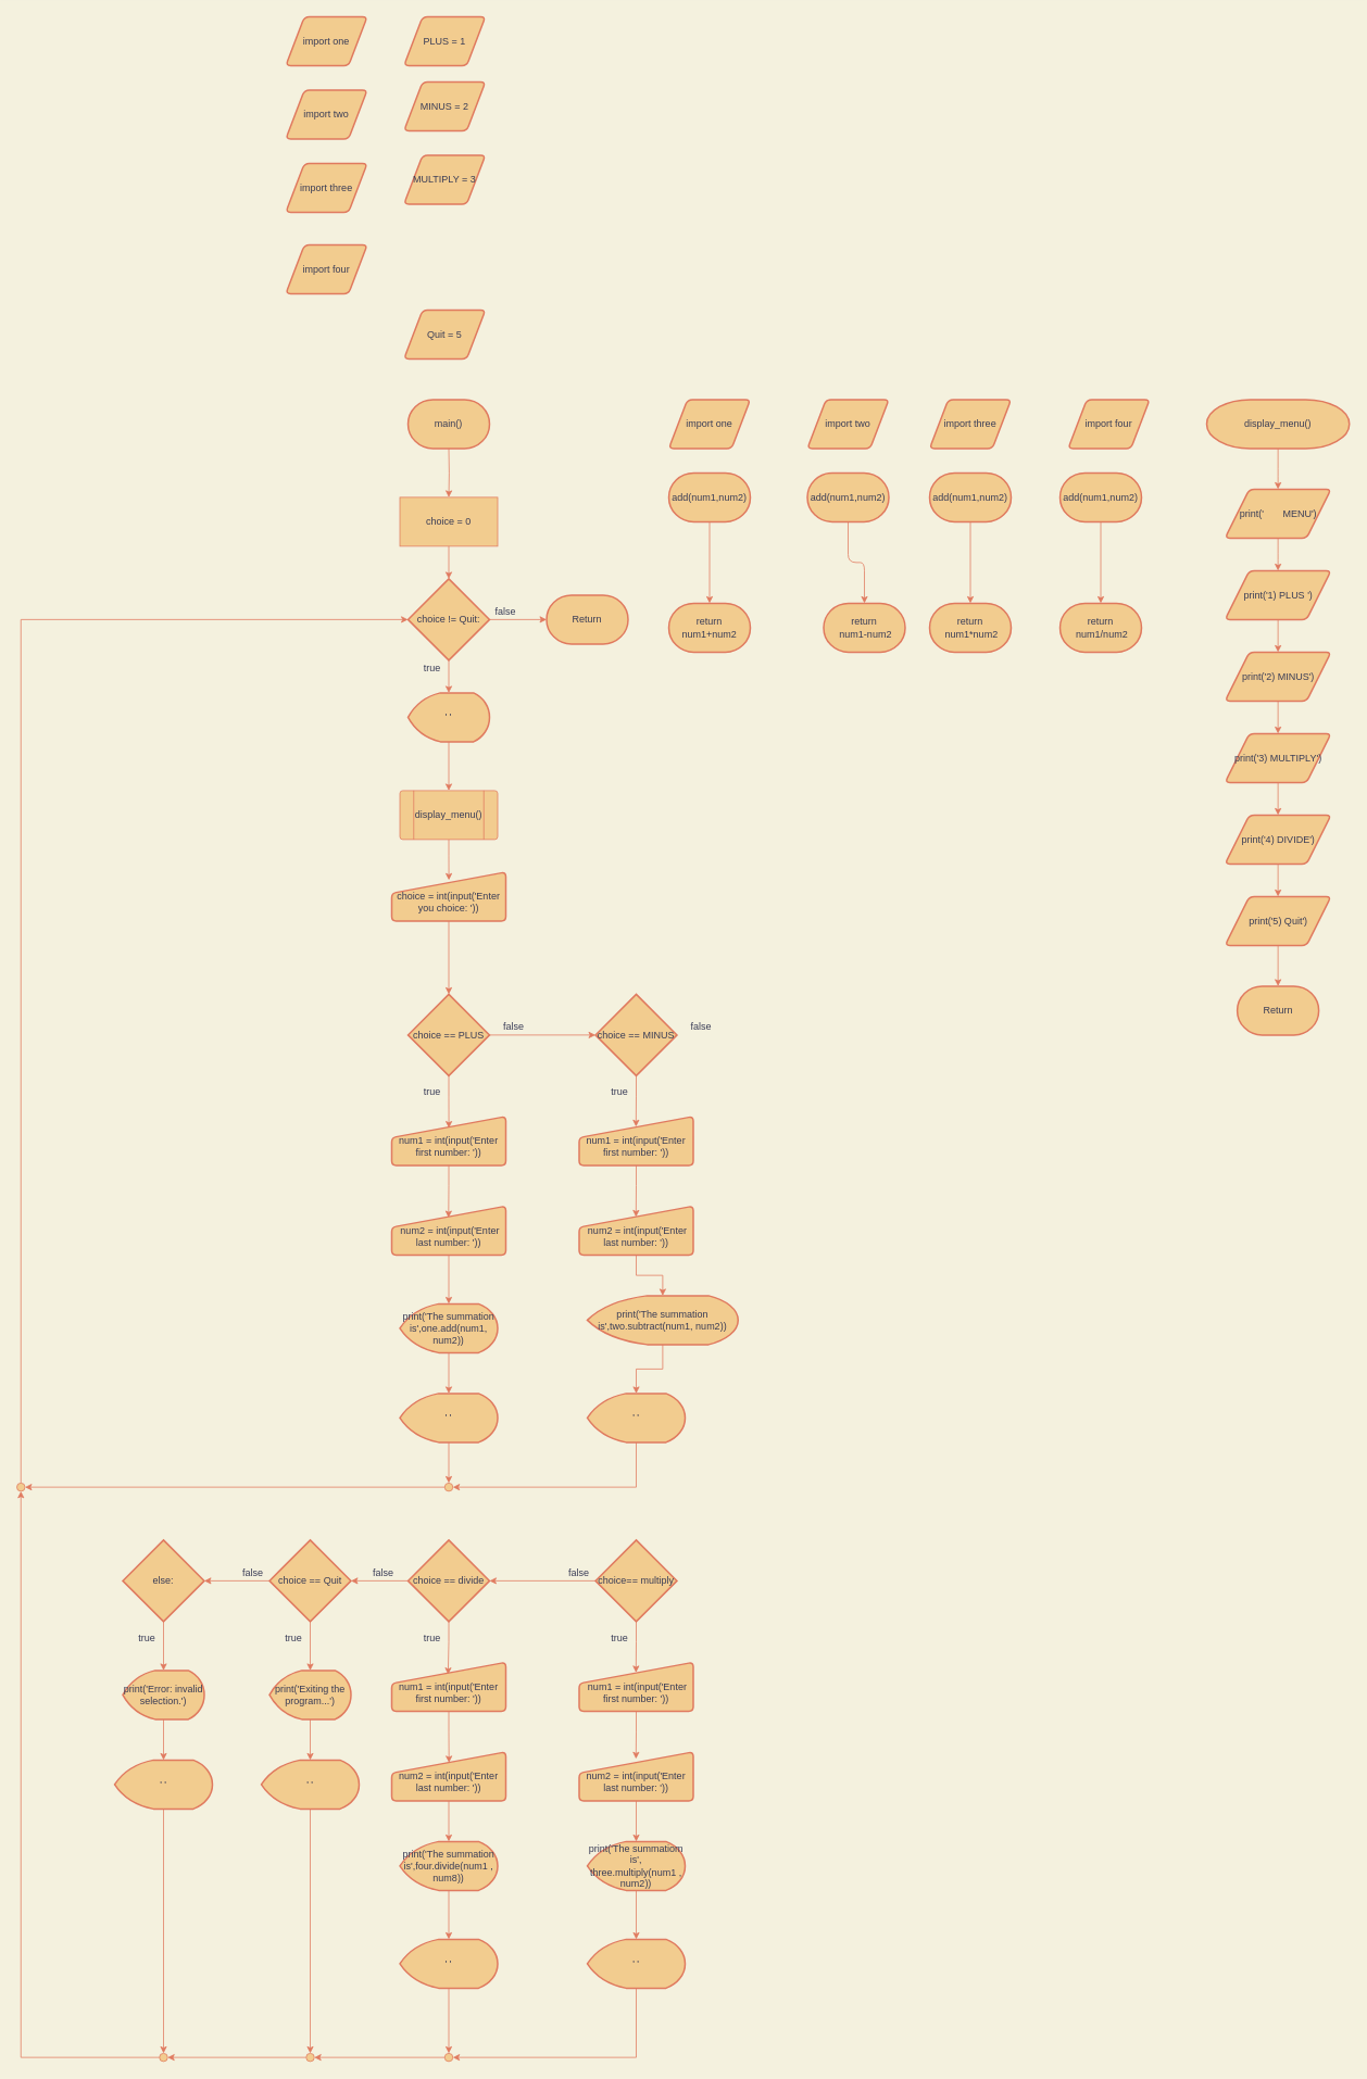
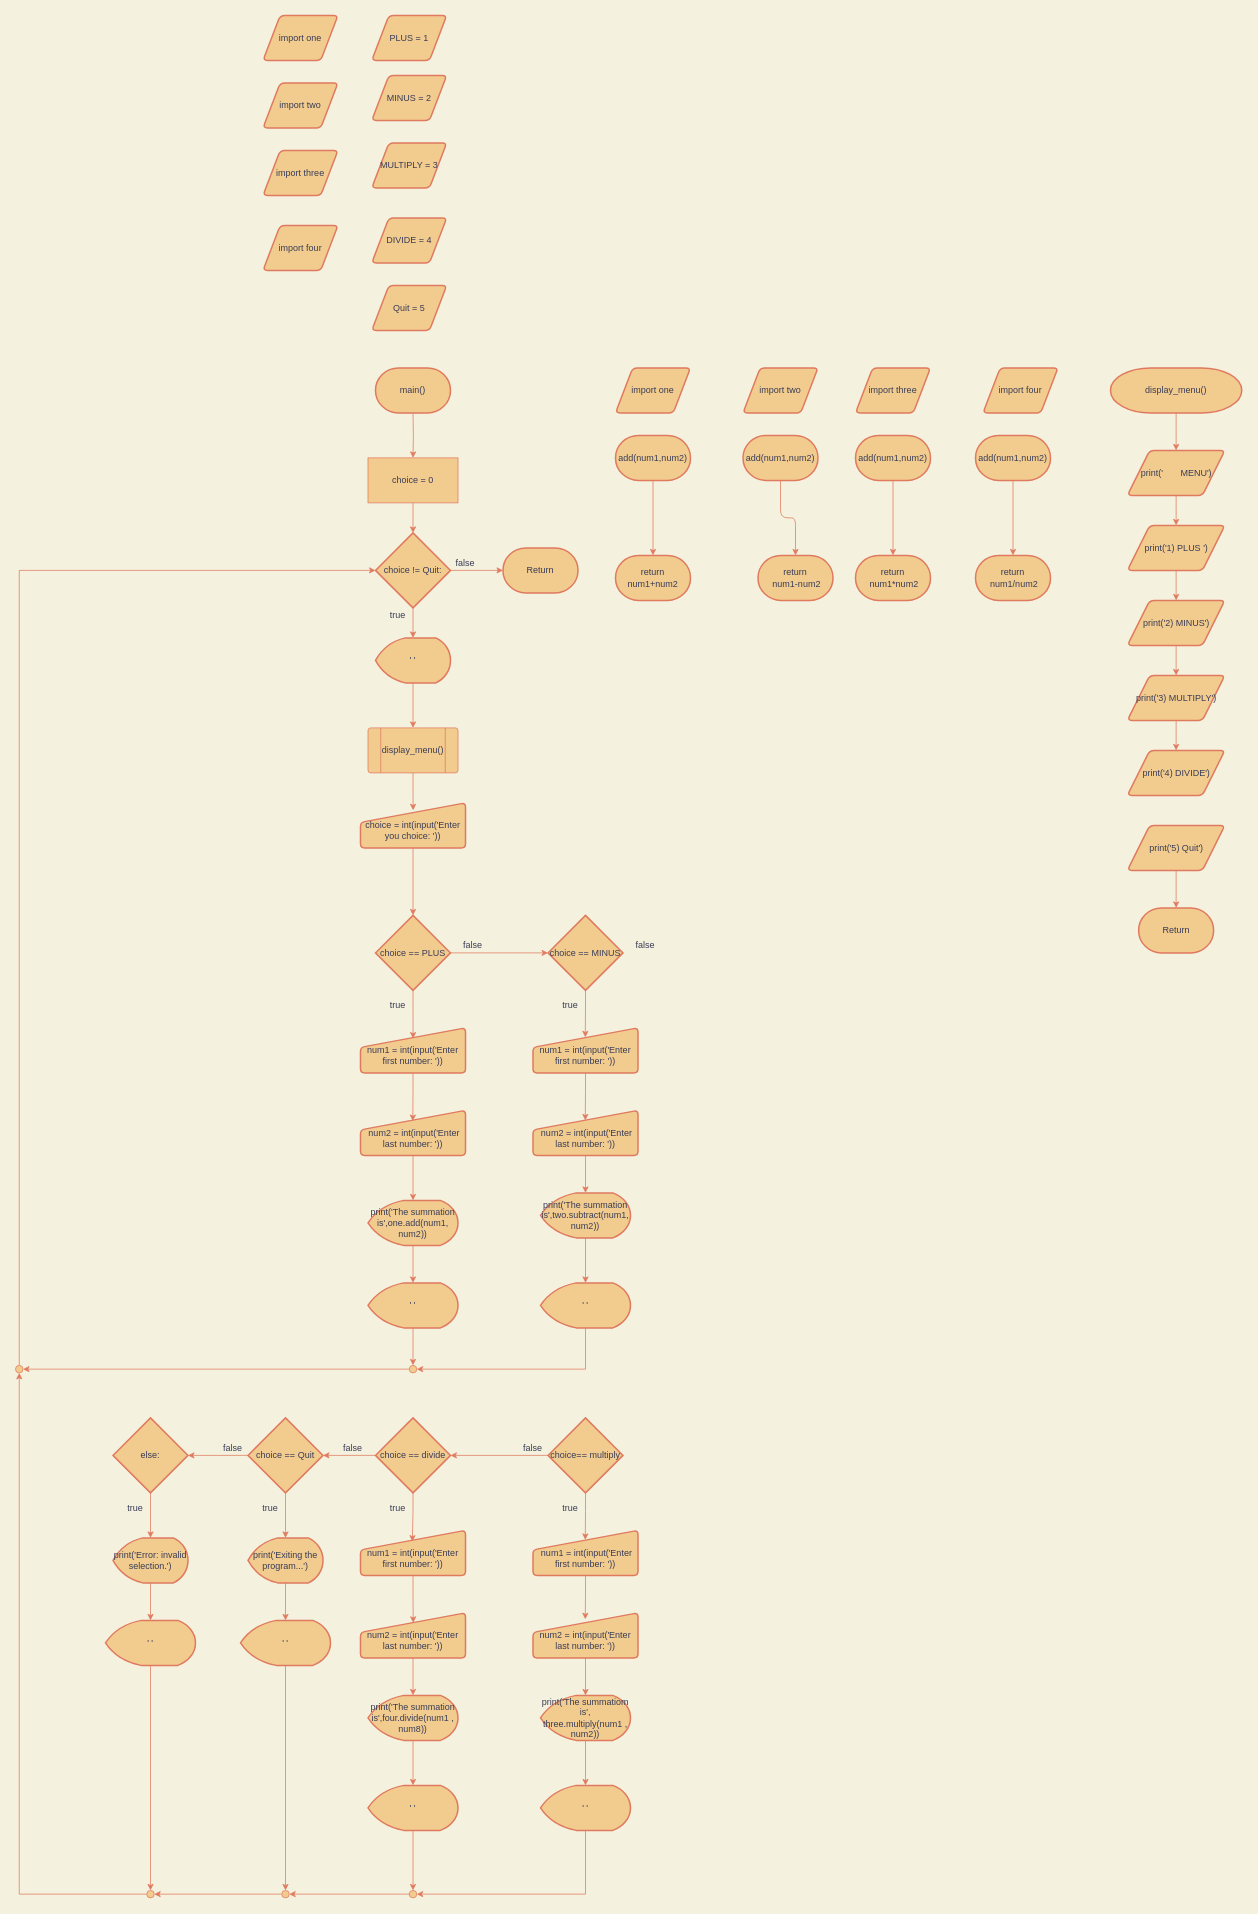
+ <mxCell id="78" value="DIVIDE = 4" style="shape=parallelogram;html=1;strokeWidth=2;perimeter=parallelogramPerimeter;whiteSpace=wrap;rounded=1;arcSize=12;size=0.23;sketch=0;fillColor=#F2CC8F;strokeColor=#E07A5F;fontColor=#393C56;" parent="1" vertex="1"><mxGeometry x="495" y="290" width="100" height="60" as="geometry" /></mxCell>
- <mxCell id="67" value="" style="edgeStyle=orthogonalEdgeStyle;curved=0;rounded=1;sketch=0;orthogonalLoop=1;jettySize=auto;html=1;fontColor=#393C56;strokeColor=#E07A5F;labelBackgroundColor=#F4F1DE;" parent="1" source="68" target="70" edge="1"><mxGeometry relative="1" as="geometry" /></mxCell>
- <mxCell id="29" value="print('The summation is',two.subtract(num1, num2))" style="strokeWidth=2;html=1;shape=mxgraph.flowchart.display;whiteSpace=wrap;fillColor=#F2CC8F;strokeColor=#E07A5F;fontColor=#393C56;" parent="1" vertex="1"><mxGeometry x="720" y="1590" width="185" height="60" as="geometry" /></mxCell>
+ <mxCell id="29" value="print('The summation is',two.subtract(num1, num2))" style="strokeWidth=2;html=1;shape=mxgraph.flowchart.display;whiteSpace=wrap;fillColor=#F2CC8F;strokeColor=#E07A5F;fontColor=#393C56;" parent="1" vertex="1"><mxGeometry x="720" y="1590" width="120" height="60" as="geometry" /></mxCell>
